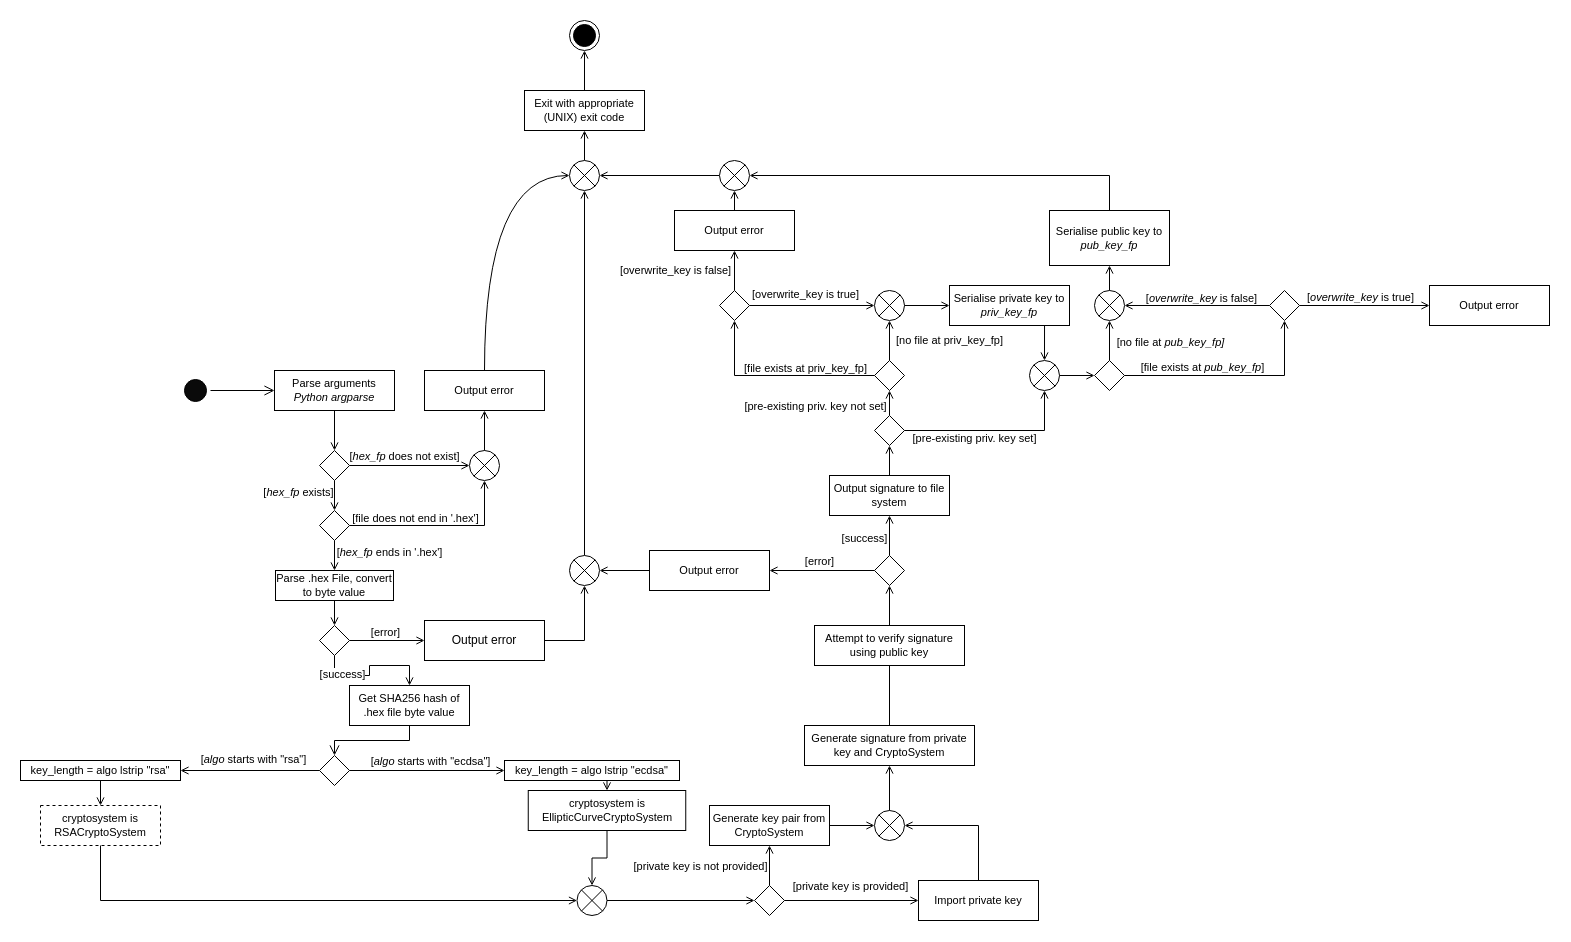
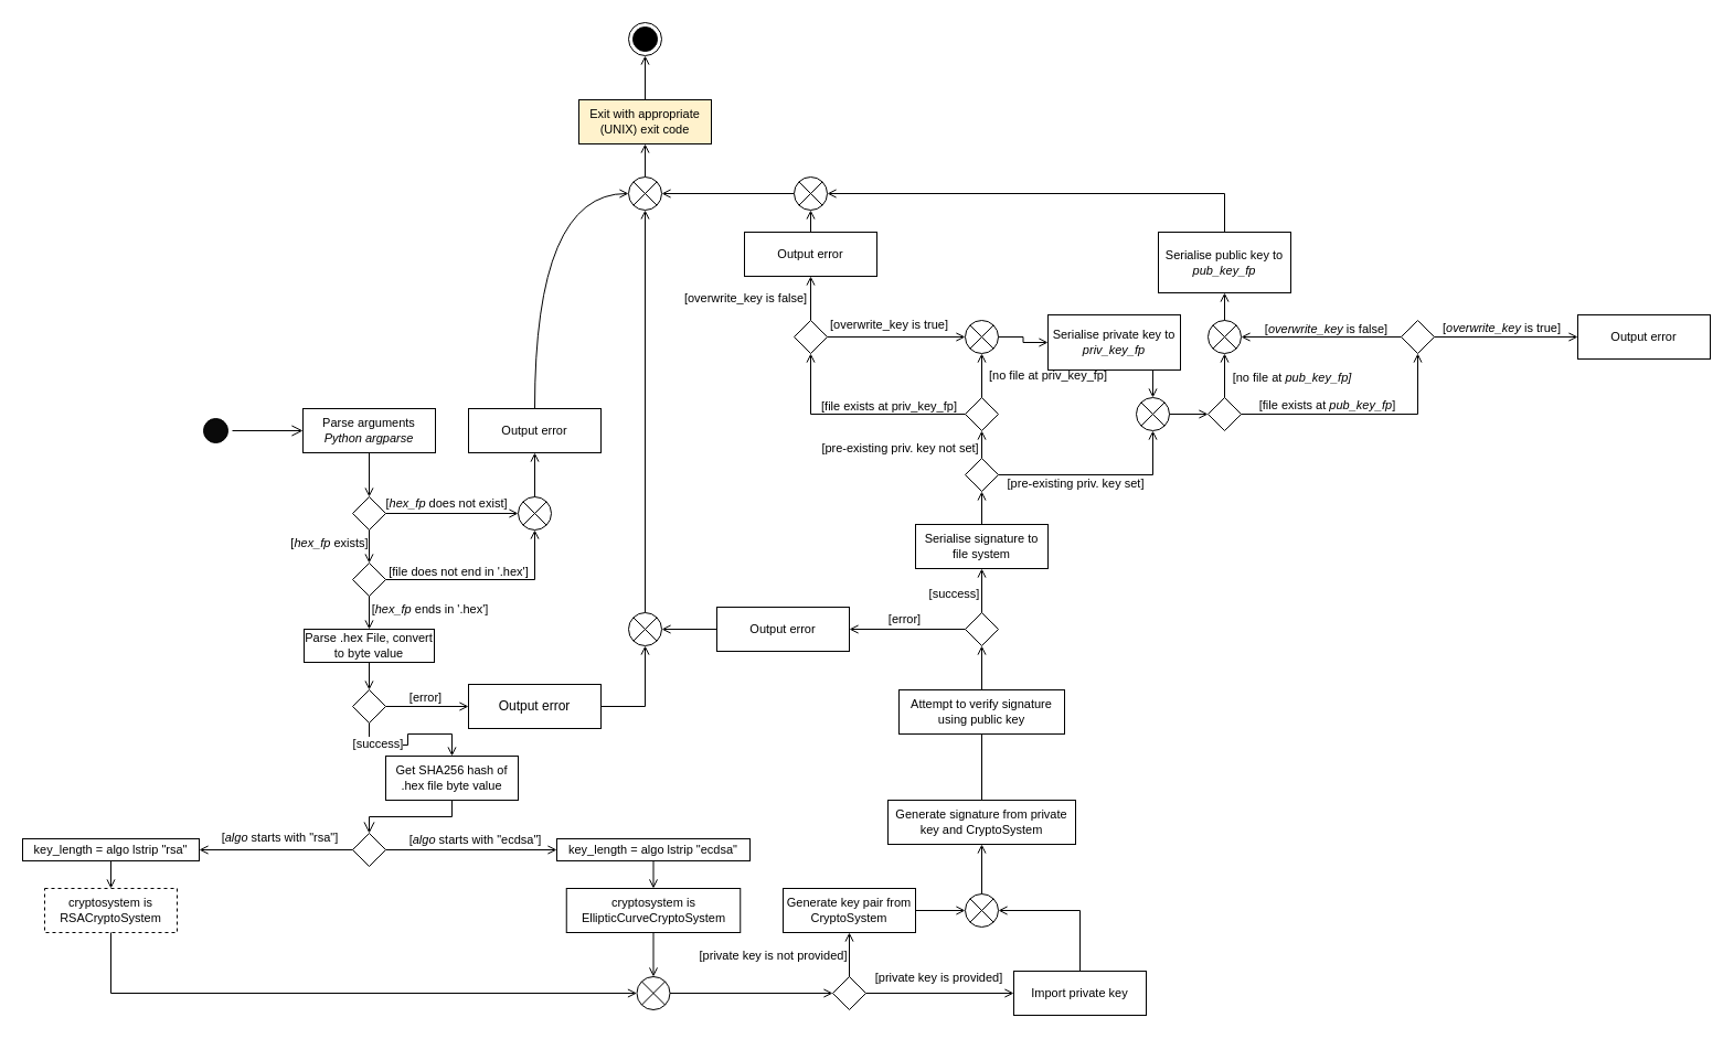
- <mxCell id="114" value="Exit with appropriate (UNIX) exit code" style="rounded=0;whiteSpace=wrap;html=1;fontFamily=Helvetica;fontSize=11;fontColor=default;" vertex="1" parent="1"><mxGeometry x="524" y="90" width="120" height="40" as="geometry" /></mxCell>
+ <mxCell id="114" value="Exit with appropriate (UNIX) exit code" style="rounded=0;whiteSpace=wrap;html=1;fontFamily=Helvetica;fontSize=11;fontColor=default;fillColor=#fff2cc;" vertex="1" parent="1"><mxGeometry x="524" y="90" width="120" height="40" as="geometry" /></mxCell>
- <mxCell id="70" value="Serialise private key to &lt;i&gt;priv_key_fp&lt;/i&gt;" style="rounded=0;whiteSpace=wrap;html=1;arcSize=40;fontColor=default;fillColor=none;strokeColor=default;labelBackgroundColor=default;endArrow=open;fontSize=11;endFill=0;" vertex="1" parent="1"><mxGeometry x="949" y="285" width="120" height="40" as="geometry" /></mxCell>
+ <mxCell id="70" value="Serialise private key to &lt;i&gt;priv_key_fp&lt;/i&gt;" style="rounded=0;whiteSpace=wrap;html=1;arcSize=40;fontColor=default;fillColor=none;strokeColor=default;labelBackgroundColor=default;endArrow=open;fontSize=11;endFill=0;" vertex="1" parent="1"><mxGeometry x="949" y="285" width="120" height="50" as="geometry" /></mxCell>
- <mxCell id="59" value="Output signature to file system" style="rounded=0;whiteSpace=wrap;html=1;arcSize=40;fontColor=default;fillColor=none;strokeColor=default;labelBackgroundColor=default;endArrow=open;fontSize=11;endFill=0;" parent="1" vertex="1"><mxGeometry x="829" y="475" width="120" height="40" as="geometry" /></mxCell>
+ <mxCell id="59" value="Serialise signature to file system" style="rounded=0;whiteSpace=wrap;html=1;arcSize=40;fontColor=default;fillColor=none;strokeColor=default;labelBackgroundColor=default;endArrow=open;fontSize=11;endFill=0;" parent="1" vertex="1"><mxGeometry x="829" y="475" width="120" height="40" as="geometry" /></mxCell>
- <mxCell id="35" value="cryptosystem is EllipticCurveCryptoSystem" style="rounded=0;whiteSpace=wrap;html=1;arcSize=40;fontColor=default;fillColor=none;strokeColor=default;labelBackgroundColor=default;endArrow=open;fontSize=11;endFill=0;" parent="1" vertex="1"><mxGeometry x="527.75" y="790" width="157.5" height="40" as="geometry" /></mxCell>
+ <mxCell id="35" value="cryptosystem is EllipticCurveCryptoSystem" style="rounded=0;whiteSpace=wrap;html=1;arcSize=40;fontColor=default;fillColor=none;strokeColor=default;labelBackgroundColor=default;endArrow=open;fontSize=11;endFill=0;" parent="1" vertex="1"><mxGeometry x="512.75" y="805" width="157.5" height="40" as="geometry" /></mxCell>
